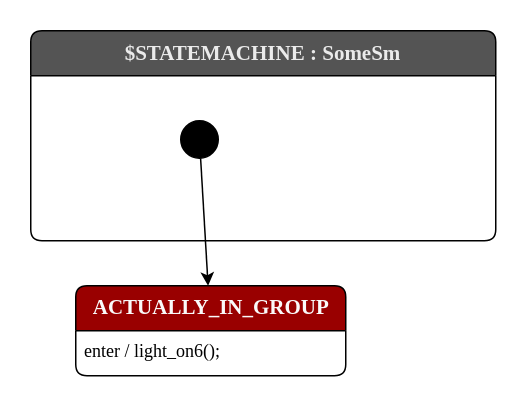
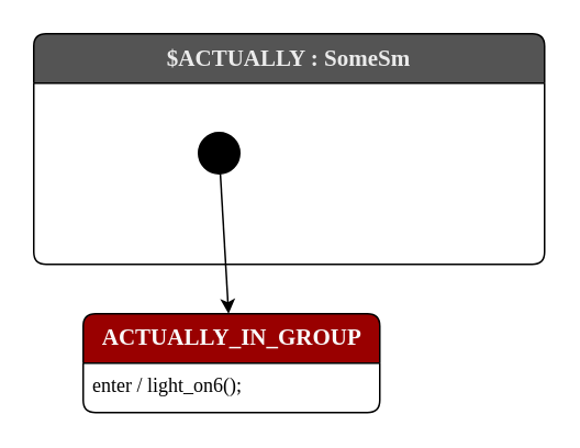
- <mxCell id="2" value="$STATEMACHINE : SomeSm" style="shape=swimlane;rotatable=0;align=center;verticalAlign=top;fontFamily=Lucida Console;startSize=30;fontSize=14;fontStyle=1;swimlaneFillColor=default;rounded=1;arcSize=15;absoluteArcSize=1;fillColor=#545454;fontColor=#EBEBEB;" vertex="1" parent="1"><mxGeometry x="20" y="20" width="310" height="140" as="geometry" /></mxCell>
+ <mxCell id="2" value="$ACTUALLY : SomeSm" style="shape=swimlane;rotatable=0;align=center;verticalAlign=top;fontFamily=Lucida Console;startSize=30;fontSize=14;fontStyle=1;swimlaneFillColor=default;rounded=1;arcSize=15;absoluteArcSize=1;fillColor=#545454;fontColor=#EBEBEB;" vertex="1" parent="1"><mxGeometry x="20" y="20" width="310" height="140" as="geometry" /></mxCell>
